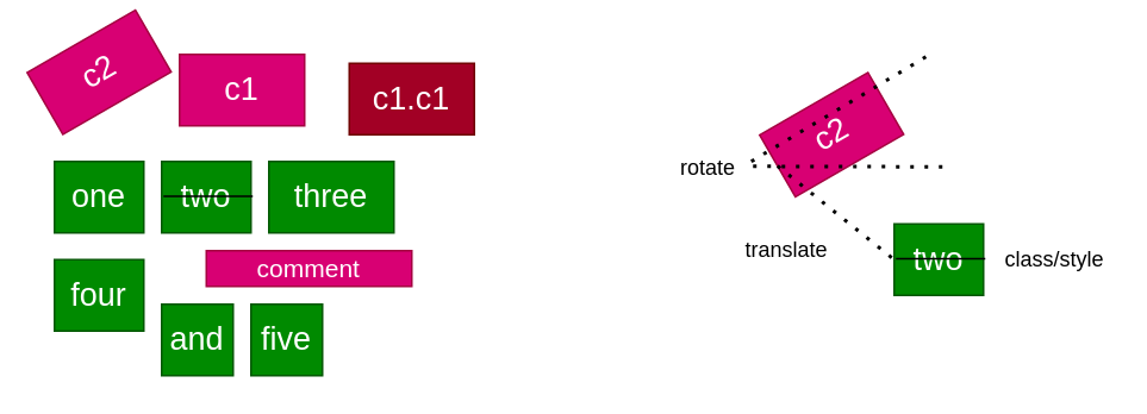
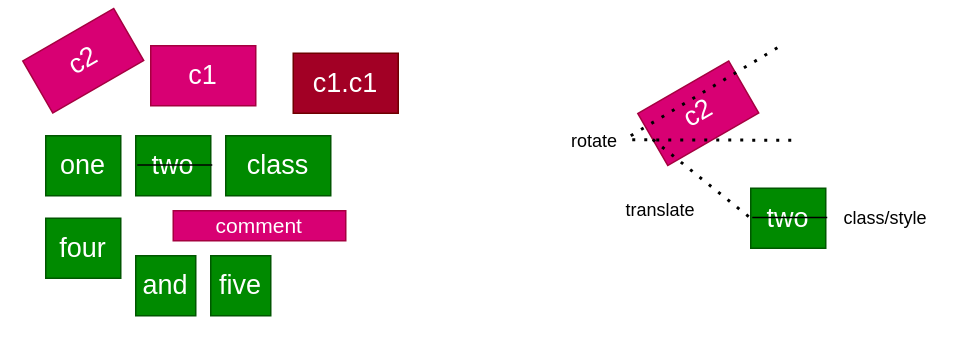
- <mxCell id="4" value="three" style="rounded=0;whiteSpace=wrap;html=1;fontSize=18;fillColor=#008a00;fontColor=#ffffff;strokeColor=#005700;" vertex="1" parent="1"><mxGeometry x="150" y="90" width="70" height="40" as="geometry" /></mxCell>
+ <mxCell id="4" value="class" style="rounded=0;whiteSpace=wrap;html=1;fontSize=18;fillColor=#008a00;fontColor=#ffffff;strokeColor=#005700;" vertex="1" parent="1"><mxGeometry x="150" y="90" width="70" height="40" as="geometry" /></mxCell>
